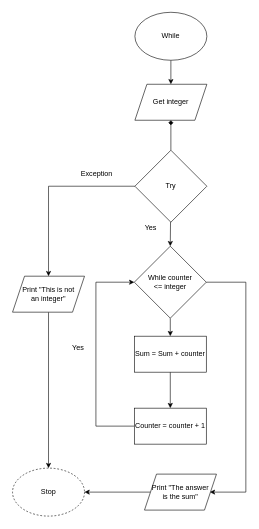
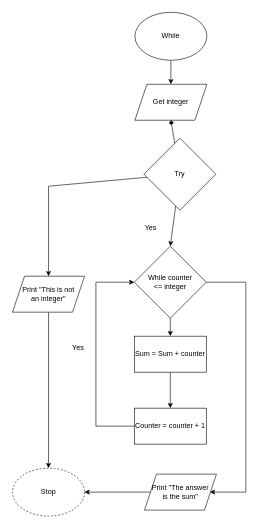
- <mxCell id="21" value="Exception" style="text;html=1;align=center;verticalAlign=middle;resizable=0;points=[];autosize=1;strokeColor=none;fillColor=none;" vertex="1" parent="1"><mxGeometry x="125" y="280" width="70" height="20" as="geometry" /></mxCell>
- <mxCell id="16" value="Try" style="rhombus;whiteSpace=wrap;html=1;" vertex="1" parent="1"><mxGeometry x="224" y="250" width="120" height="120" as="geometry" /></mxCell>
+ <mxCell id="16" value="Try" style="rhombus;whiteSpace=wrap;html=1;" vertex="1" parent="1"><mxGeometry x="239" y="230" width="120" height="120" as="geometry" /></mxCell>
